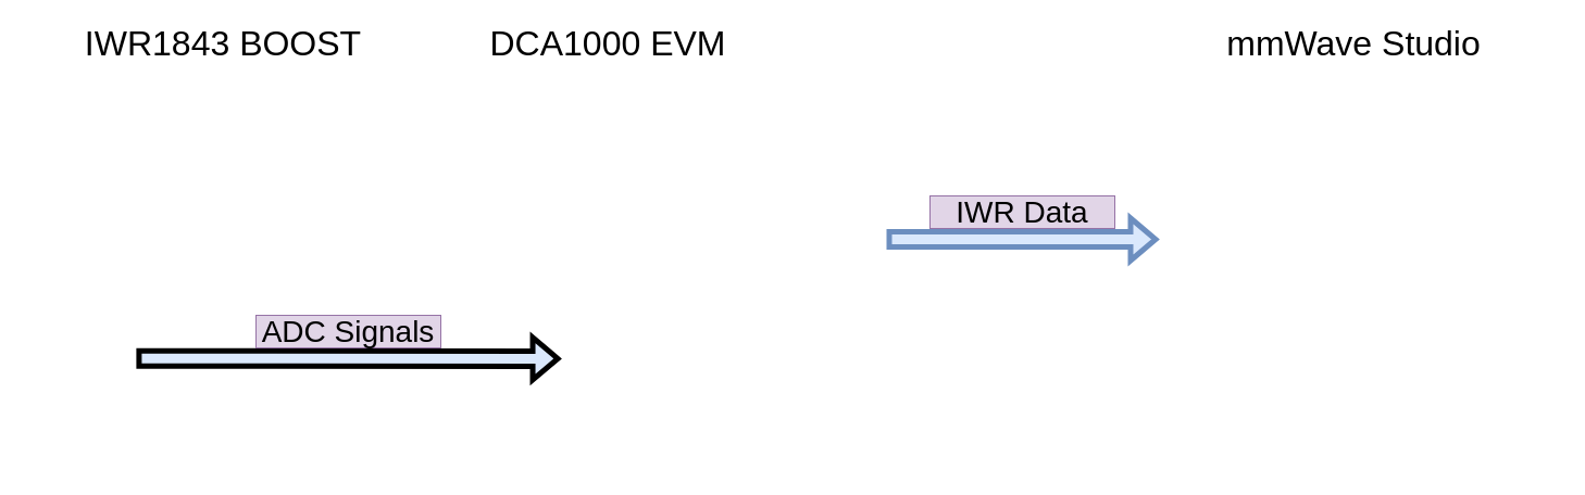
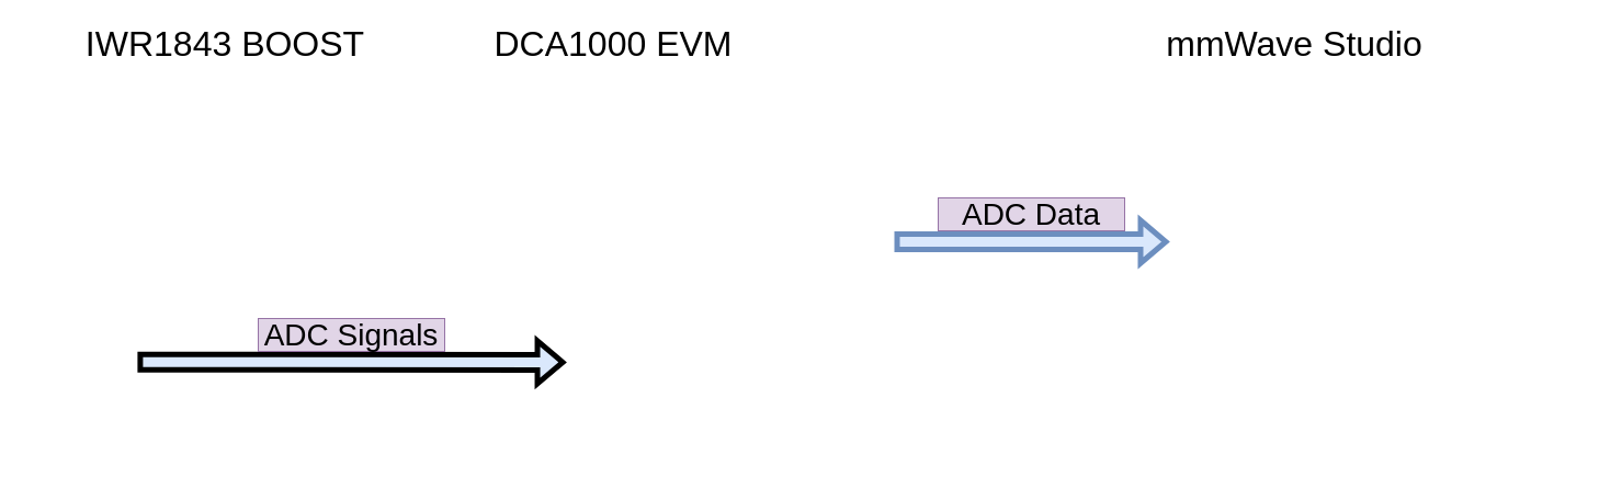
- <mxCell id="7" value="mmWave Studio" style="text;html=1;strokeColor=none;fillColor=none;align=center;verticalAlign=middle;whiteSpace=wrap;rounded=0;fontSize=32;" vertex="1" parent="1"><mxGeometry x="1105.27" y="20" width="280" height="40" as="geometry" /></mxCell>
+ <mxCell id="7" value="mmWave Studio" style="text;html=1;strokeColor=none;fillColor=none;align=center;verticalAlign=middle;whiteSpace=wrap;rounded=0;fontSize=32;" vertex="1" parent="1"><mxGeometry x="1040.27" y="20" width="280" height="40" as="geometry" /></mxCell>
- <mxCell id="11" value="IWR Data" style="text;html=1;strokeColor=#9673a6;fillColor=#e1d5e7;align=center;verticalAlign=middle;whiteSpace=wrap;rounded=0;fontSize=28;" vertex="1" parent="1"><mxGeometry x="855" y="180" width="170" height="30" as="geometry" /></mxCell>
+ <mxCell id="11" value="ADC Data" style="text;html=1;strokeColor=#9673a6;fillColor=#e1d5e7;align=center;verticalAlign=middle;whiteSpace=wrap;rounded=0;fontSize=28;" vertex="1" parent="1"><mxGeometry x="855" y="180" width="170" height="30" as="geometry" /></mxCell>
